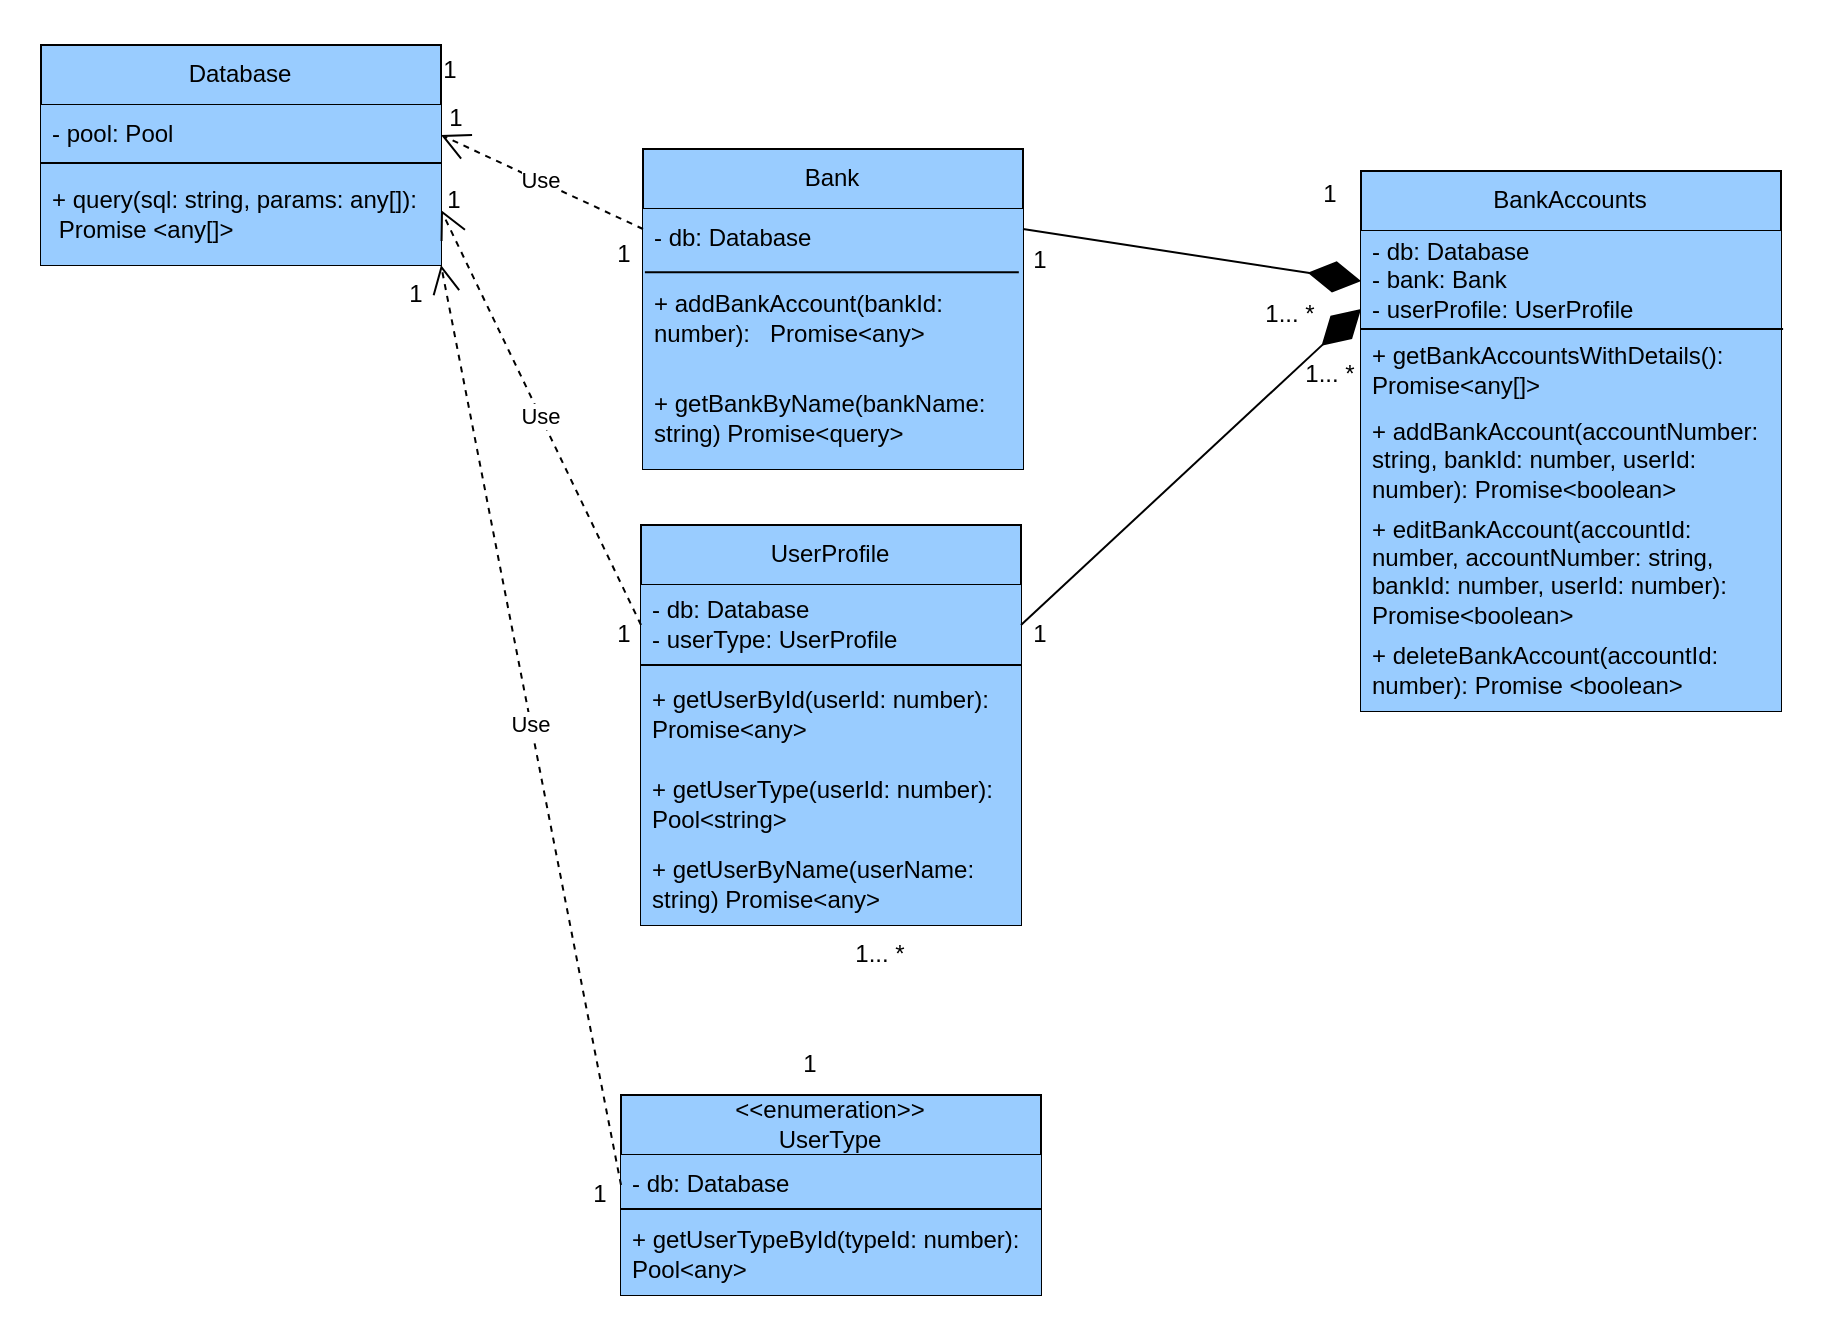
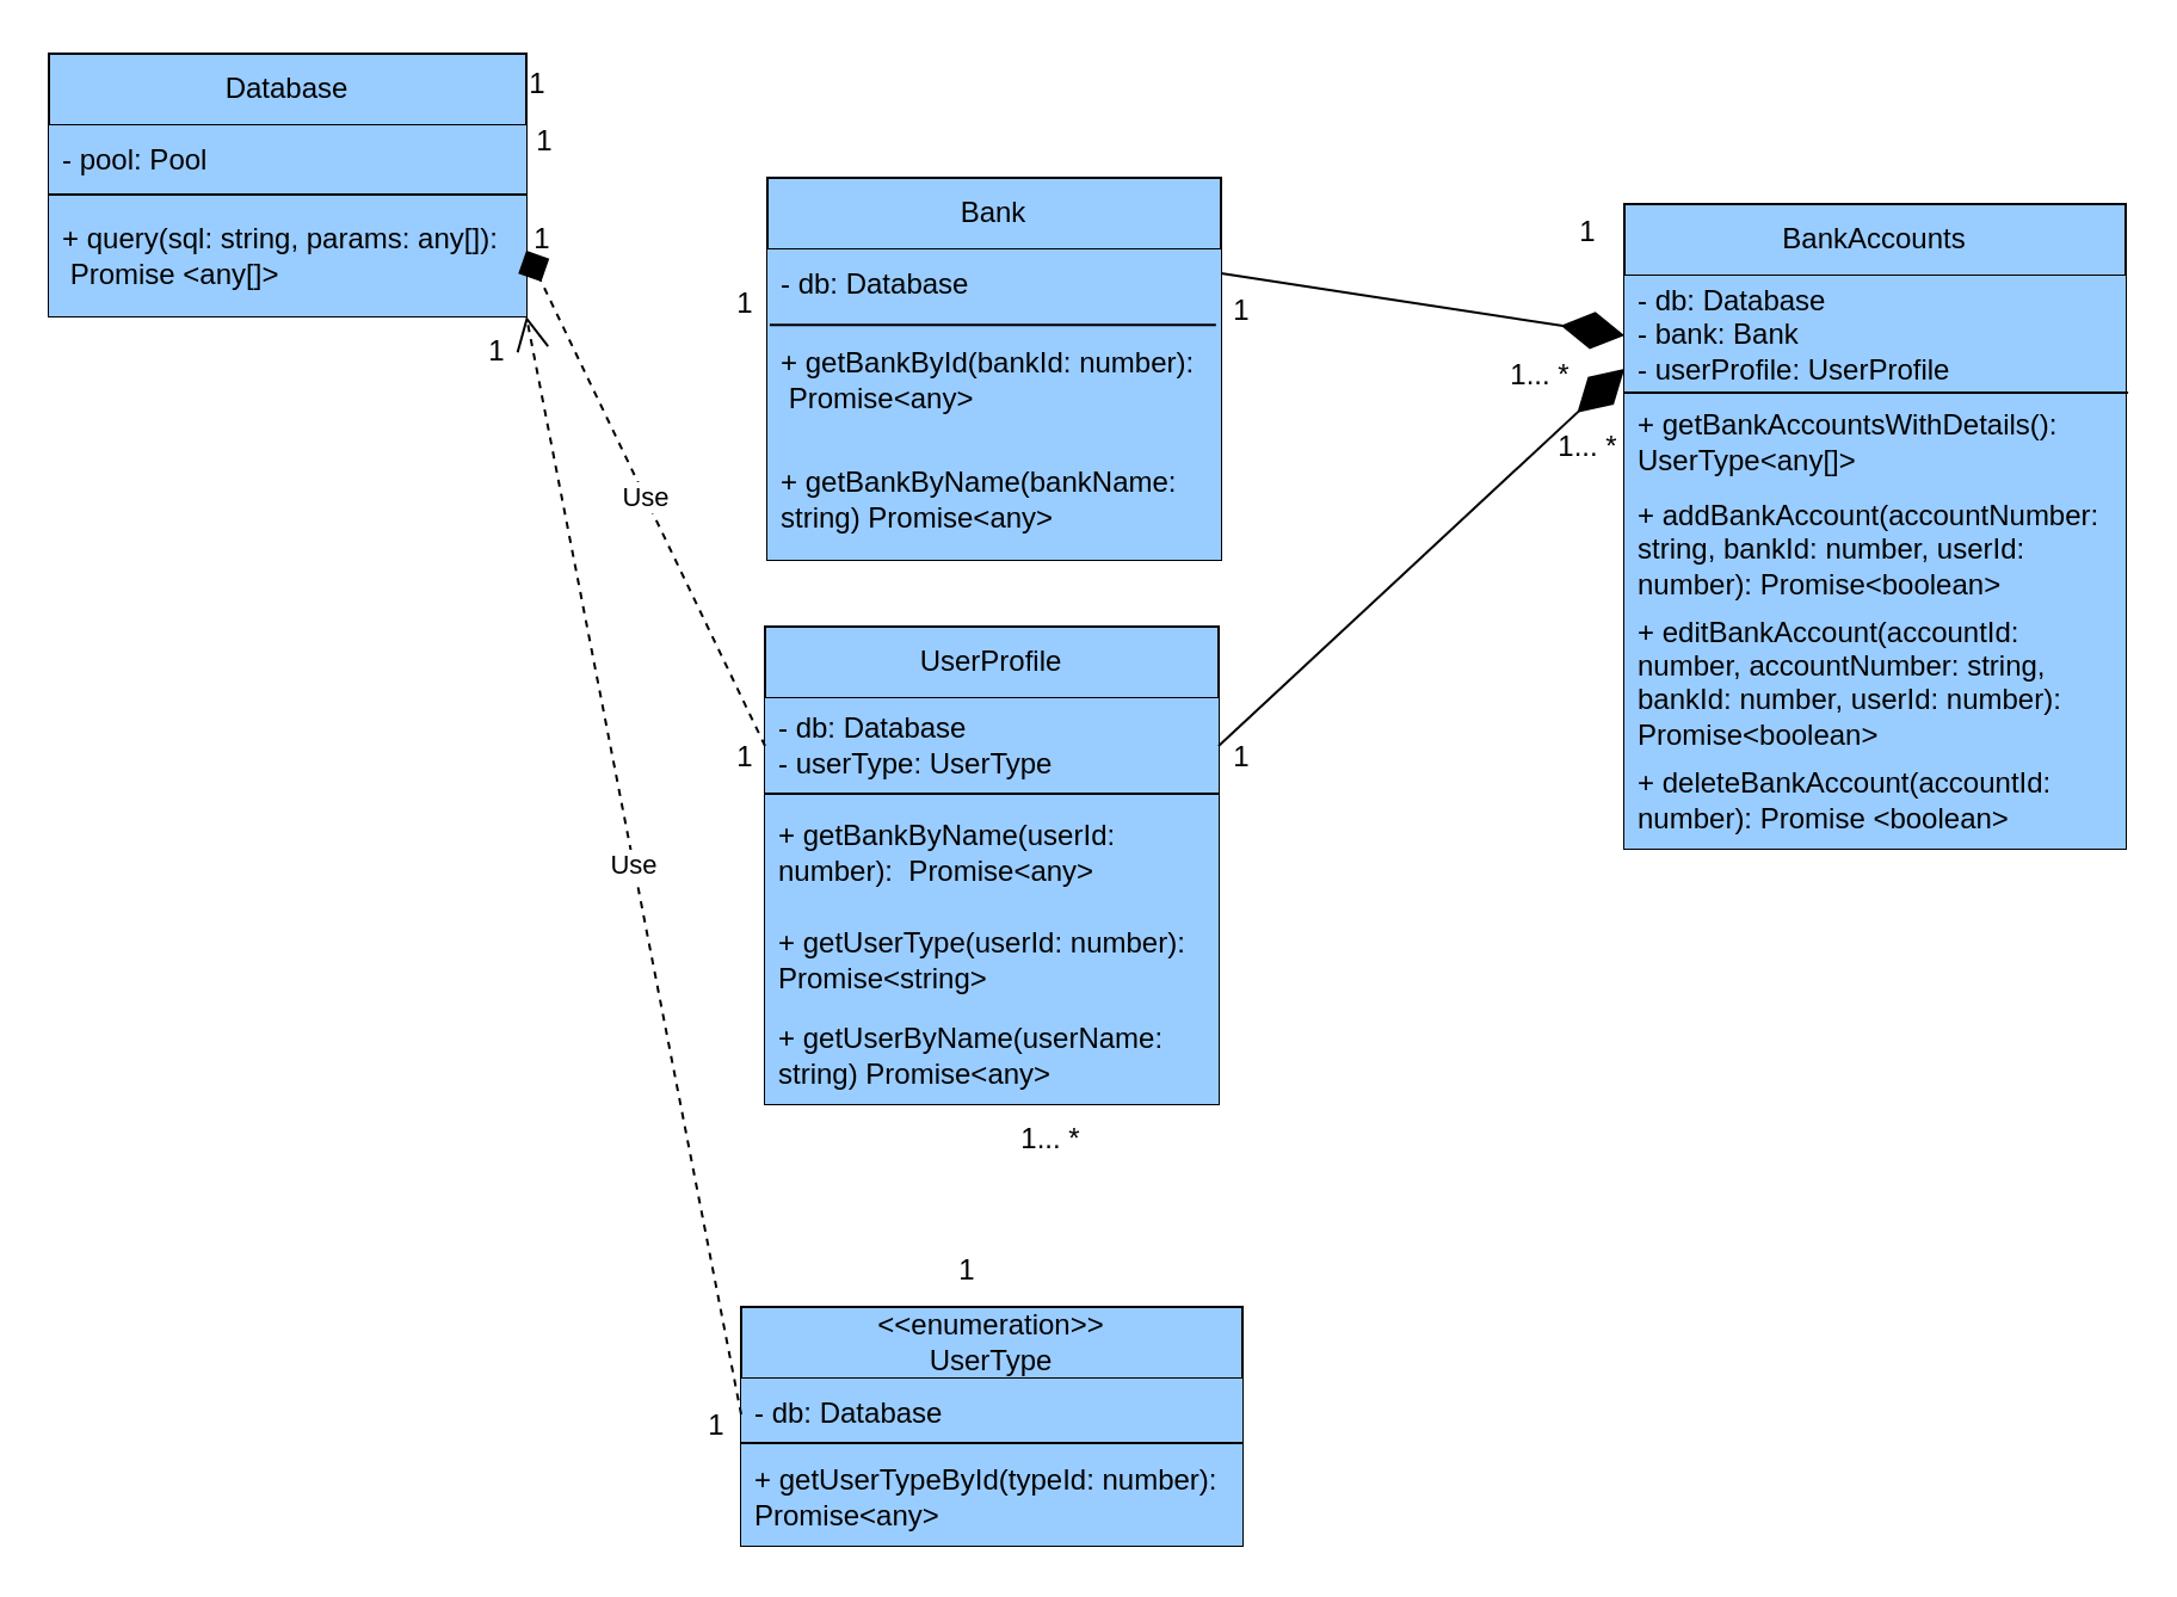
- <mxCell id="46" value="Use" style="endArrow=open;endSize=12;dashed=1;html=1;rounded=0;exitX=0;exitY=0.25;exitDx=0;exitDy=0;entryX=1;entryY=0.5;entryDx=0;entryDy=0;" parent="1" source="2" target="20" edge="1"><mxGeometry width="160" relative="1" as="geometry"><mxPoint x="310" y="182" as="sourcePoint" /><mxPoint x="250" y="82" as="targetPoint" /></mxGeometry></mxCell>
- <mxCell id="45" value="Use" style="endArrow=open;endSize=12;dashed=1;html=1;rounded=0;exitX=0;exitY=0.25;exitDx=0;exitDy=0;entryX=1;entryY=0.75;entryDx=0;entryDy=0;" parent="1" source="25" target="19" edge="1"><mxGeometry width="160" relative="1" as="geometry"><mxPoint x="310" y="182" as="sourcePoint" /><mxPoint x="470" y="182" as="targetPoint" /></mxGeometry></mxCell>
+ <mxCell id="45" value="Use" style="endArrow=diamond;endSize=12;dashed=1;html=1;rounded=0;exitX=0;exitY=0.25;exitDx=0;exitDy=0;entryX=1;entryY=0.75;entryDx=0;entryDy=0;" parent="1" source="25" target="19" edge="1"><mxGeometry width="160" relative="1" as="geometry"><mxPoint x="310" y="182" as="sourcePoint" /><mxPoint x="470" y="182" as="targetPoint" /></mxGeometry></mxCell>
- <mxCell id="4" value="+ addBankAccount(bankId: number):&amp;nbsp; &amp;nbsp;Promise&amp;lt;any&amp;gt;" style="text;strokeColor=none;fillColor=#99CCFF;align=left;verticalAlign=middle;spacingLeft=4;spacingRight=4;overflow=hidden;points=[[0,0.5],[1,0.5]];portConstraint=eastwest;rotatable=0;whiteSpace=wrap;html=1;" parent="2" vertex="1"><mxGeometry y="60" width="190" height="50" as="geometry" /></mxCell>
+ <mxCell id="4" value="+ getBankById(bankId: number):&amp;nbsp; &amp;nbsp;Promise&amp;lt;any&amp;gt;" style="text;strokeColor=none;fillColor=#99CCFF;align=left;verticalAlign=middle;spacingLeft=4;spacingRight=4;overflow=hidden;points=[[0,0.5],[1,0.5]];portConstraint=eastwest;rotatable=0;whiteSpace=wrap;html=1;" parent="2" vertex="1"><mxGeometry y="60" width="190" height="50" as="geometry" /></mxCell>
- <mxCell id="13" value="+ getBankAccountsWithDetails(): Promise&amp;lt;any[]&amp;gt;" style="text;strokeColor=none;fillColor=#99CCFF;align=left;verticalAlign=middle;spacingLeft=4;spacingRight=4;overflow=hidden;points=[[0,0.5],[1,0.5]];portConstraint=eastwest;rotatable=0;whiteSpace=wrap;html=1;" parent="11" vertex="1"><mxGeometry y="80" width="210" height="40" as="geometry" /></mxCell>
+ <mxCell id="13" value="+ getBankAccountsWithDetails(): UserType&amp;lt;any[]&amp;gt;" style="text;strokeColor=none;fillColor=#99CCFF;align=left;verticalAlign=middle;spacingLeft=4;spacingRight=4;overflow=hidden;points=[[0,0.5],[1,0.5]];portConstraint=eastwest;rotatable=0;whiteSpace=wrap;html=1;" parent="11" vertex="1"><mxGeometry y="80" width="210" height="40" as="geometry" /></mxCell>
- <mxCell id="5" value="+ getBankByName(bankName: string) Promise&amp;lt;query&amp;gt;" style="text;strokeColor=none;fillColor=#99CCFF;align=left;verticalAlign=middle;spacingLeft=4;spacingRight=4;overflow=hidden;points=[[0,0.5],[1,0.5]];portConstraint=eastwest;rotatable=0;whiteSpace=wrap;html=1;" vertex="1" parent="2"><mxGeometry y="110" width="190" height="50" as="geometry" /></mxCell>
+ <mxCell id="5" value="+ getBankByName(bankName: string) Promise&amp;lt;any&amp;gt;" style="text;strokeColor=none;fillColor=#99CCFF;align=left;verticalAlign=middle;spacingLeft=4;spacingRight=4;overflow=hidden;points=[[0,0.5],[1,0.5]];portConstraint=eastwest;rotatable=0;whiteSpace=wrap;html=1;" vertex="1" parent="2"><mxGeometry y="110" width="190" height="50" as="geometry" /></mxCell>
- <mxCell id="26" value="- db: Database&amp;nbsp; &amp;nbsp; &amp;nbsp; &amp;nbsp; &amp;nbsp; &amp;nbsp; &amp;nbsp; &amp;nbsp; &amp;nbsp; &amp;nbsp; &amp;nbsp; &amp;nbsp; &amp;nbsp; &amp;nbsp; &amp;nbsp; - userType: UserProfile" style="text;strokeColor=none;fillColor=#99CCFF;align=left;verticalAlign=middle;spacingLeft=4;spacingRight=4;overflow=hidden;points=[[0,0.5],[1,0.5]];portConstraint=eastwest;rotatable=0;whiteSpace=wrap;html=1;" parent="25" vertex="1"><mxGeometry y="30" width="190" height="40" as="geometry" /></mxCell>
+ <mxCell id="26" value="- db: Database&amp;nbsp; &amp;nbsp; &amp;nbsp; &amp;nbsp; &amp;nbsp; &amp;nbsp; &amp;nbsp; &amp;nbsp; &amp;nbsp; &amp;nbsp; &amp;nbsp; &amp;nbsp; &amp;nbsp; &amp;nbsp; &amp;nbsp; - userType: UserType" style="text;strokeColor=none;fillColor=#99CCFF;align=left;verticalAlign=middle;spacingLeft=4;spacingRight=4;overflow=hidden;points=[[0,0.5],[1,0.5]];portConstraint=eastwest;rotatable=0;whiteSpace=wrap;html=1;" parent="25" vertex="1"><mxGeometry y="30" width="190" height="40" as="geometry" /></mxCell>
- <mxCell id="27" value="+ getUserById(userId: number):&amp;nbsp; Promise&amp;lt;any&amp;gt;" style="text;strokeColor=none;fillColor=#99CCFF;align=left;verticalAlign=middle;spacingLeft=4;spacingRight=4;overflow=hidden;points=[[0,0.5],[1,0.5]];portConstraint=eastwest;rotatable=0;whiteSpace=wrap;html=1;" parent="25" vertex="1"><mxGeometry y="70" width="190" height="50" as="geometry" /></mxCell>
+ <mxCell id="27" value="+ getBankByName(userId: number):&amp;nbsp; Promise&amp;lt;any&amp;gt;" style="text;strokeColor=none;fillColor=#99CCFF;align=left;verticalAlign=middle;spacingLeft=4;spacingRight=4;overflow=hidden;points=[[0,0.5],[1,0.5]];portConstraint=eastwest;rotatable=0;whiteSpace=wrap;html=1;" parent="25" vertex="1"><mxGeometry y="70" width="190" height="50" as="geometry" /></mxCell>
- <mxCell id="28" value="+ getUserType(userId: number): Pool&amp;lt;string&amp;gt;" style="text;strokeColor=none;fillColor=#99CCFF;align=left;verticalAlign=middle;spacingLeft=4;spacingRight=4;overflow=hidden;points=[[0,0.5],[1,0.5]];portConstraint=eastwest;rotatable=0;whiteSpace=wrap;html=1;" parent="25" vertex="1"><mxGeometry y="120" width="190" height="40" as="geometry" /></mxCell>
+ <mxCell id="28" value="+ getUserType(userId: number): Promise&amp;lt;string&amp;gt;" style="text;strokeColor=none;fillColor=#99CCFF;align=left;verticalAlign=middle;spacingLeft=4;spacingRight=4;overflow=hidden;points=[[0,0.5],[1,0.5]];portConstraint=eastwest;rotatable=0;whiteSpace=wrap;html=1;" parent="25" vertex="1"><mxGeometry y="120" width="190" height="40" as="geometry" /></mxCell>
- <mxCell id="9" value="+ getUserTypeById(typeId: number): Pool&amp;lt;any&amp;gt;" style="text;strokeColor=none;fillColor=#99CCFF;align=left;verticalAlign=middle;spacingLeft=4;spacingRight=4;overflow=hidden;points=[[0,0.5],[1,0.5]];portConstraint=eastwest;rotatable=0;whiteSpace=wrap;html=1;" parent="7" vertex="1"><mxGeometry y="60" width="210" height="40" as="geometry" /></mxCell>
+ <mxCell id="9" value="+ getUserTypeById(typeId: number): Promise&amp;lt;any&amp;gt;" style="text;strokeColor=none;fillColor=#99CCFF;align=left;verticalAlign=middle;spacingLeft=4;spacingRight=4;overflow=hidden;points=[[0,0.5],[1,0.5]];portConstraint=eastwest;rotatable=0;whiteSpace=wrap;html=1;" parent="7" vertex="1"><mxGeometry y="60" width="210" height="40" as="geometry" /></mxCell>
